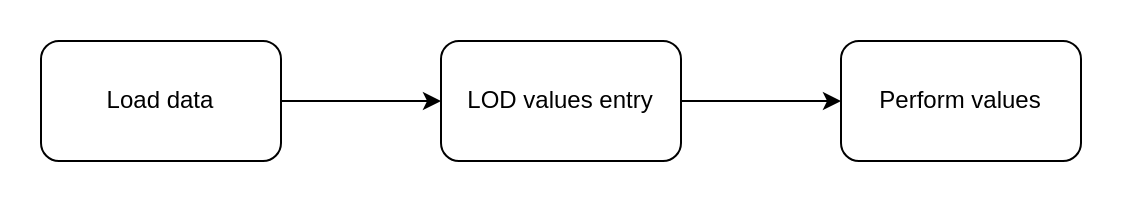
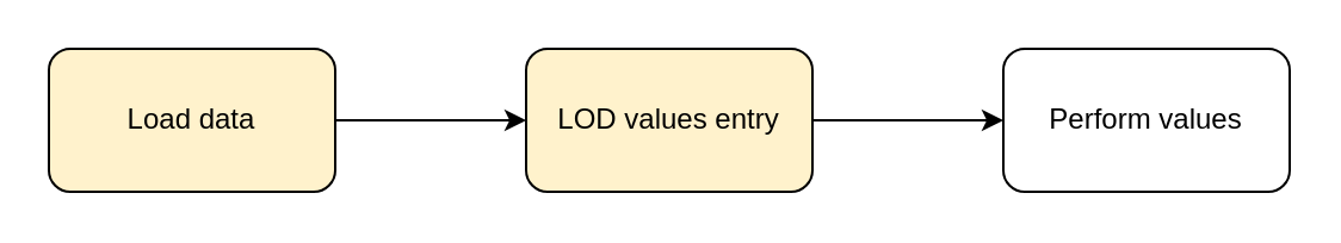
- <mxCell id="3" value="Load data" style="rounded=1;whiteSpace=wrap;html=1;" vertex="1" parent="1"><mxGeometry x="20" y="20" width="120" height="60" as="geometry" /></mxCell>
+ <mxCell id="3" value="Load data" style="rounded=1;whiteSpace=wrap;html=1;fillColor=#fff2cc;" vertex="1" parent="1"><mxGeometry x="20" y="20" width="120" height="60" as="geometry" /></mxCell>
- <mxCell id="5" value="LOD values entry" style="rounded=1;whiteSpace=wrap;html=1;" vertex="1" parent="1"><mxGeometry x="220" y="20" width="120" height="60" as="geometry" /></mxCell>
+ <mxCell id="5" value="LOD values entry" style="rounded=1;whiteSpace=wrap;html=1;fillColor=#fff2cc;" vertex="1" parent="1"><mxGeometry x="220" y="20" width="120" height="60" as="geometry" /></mxCell>
